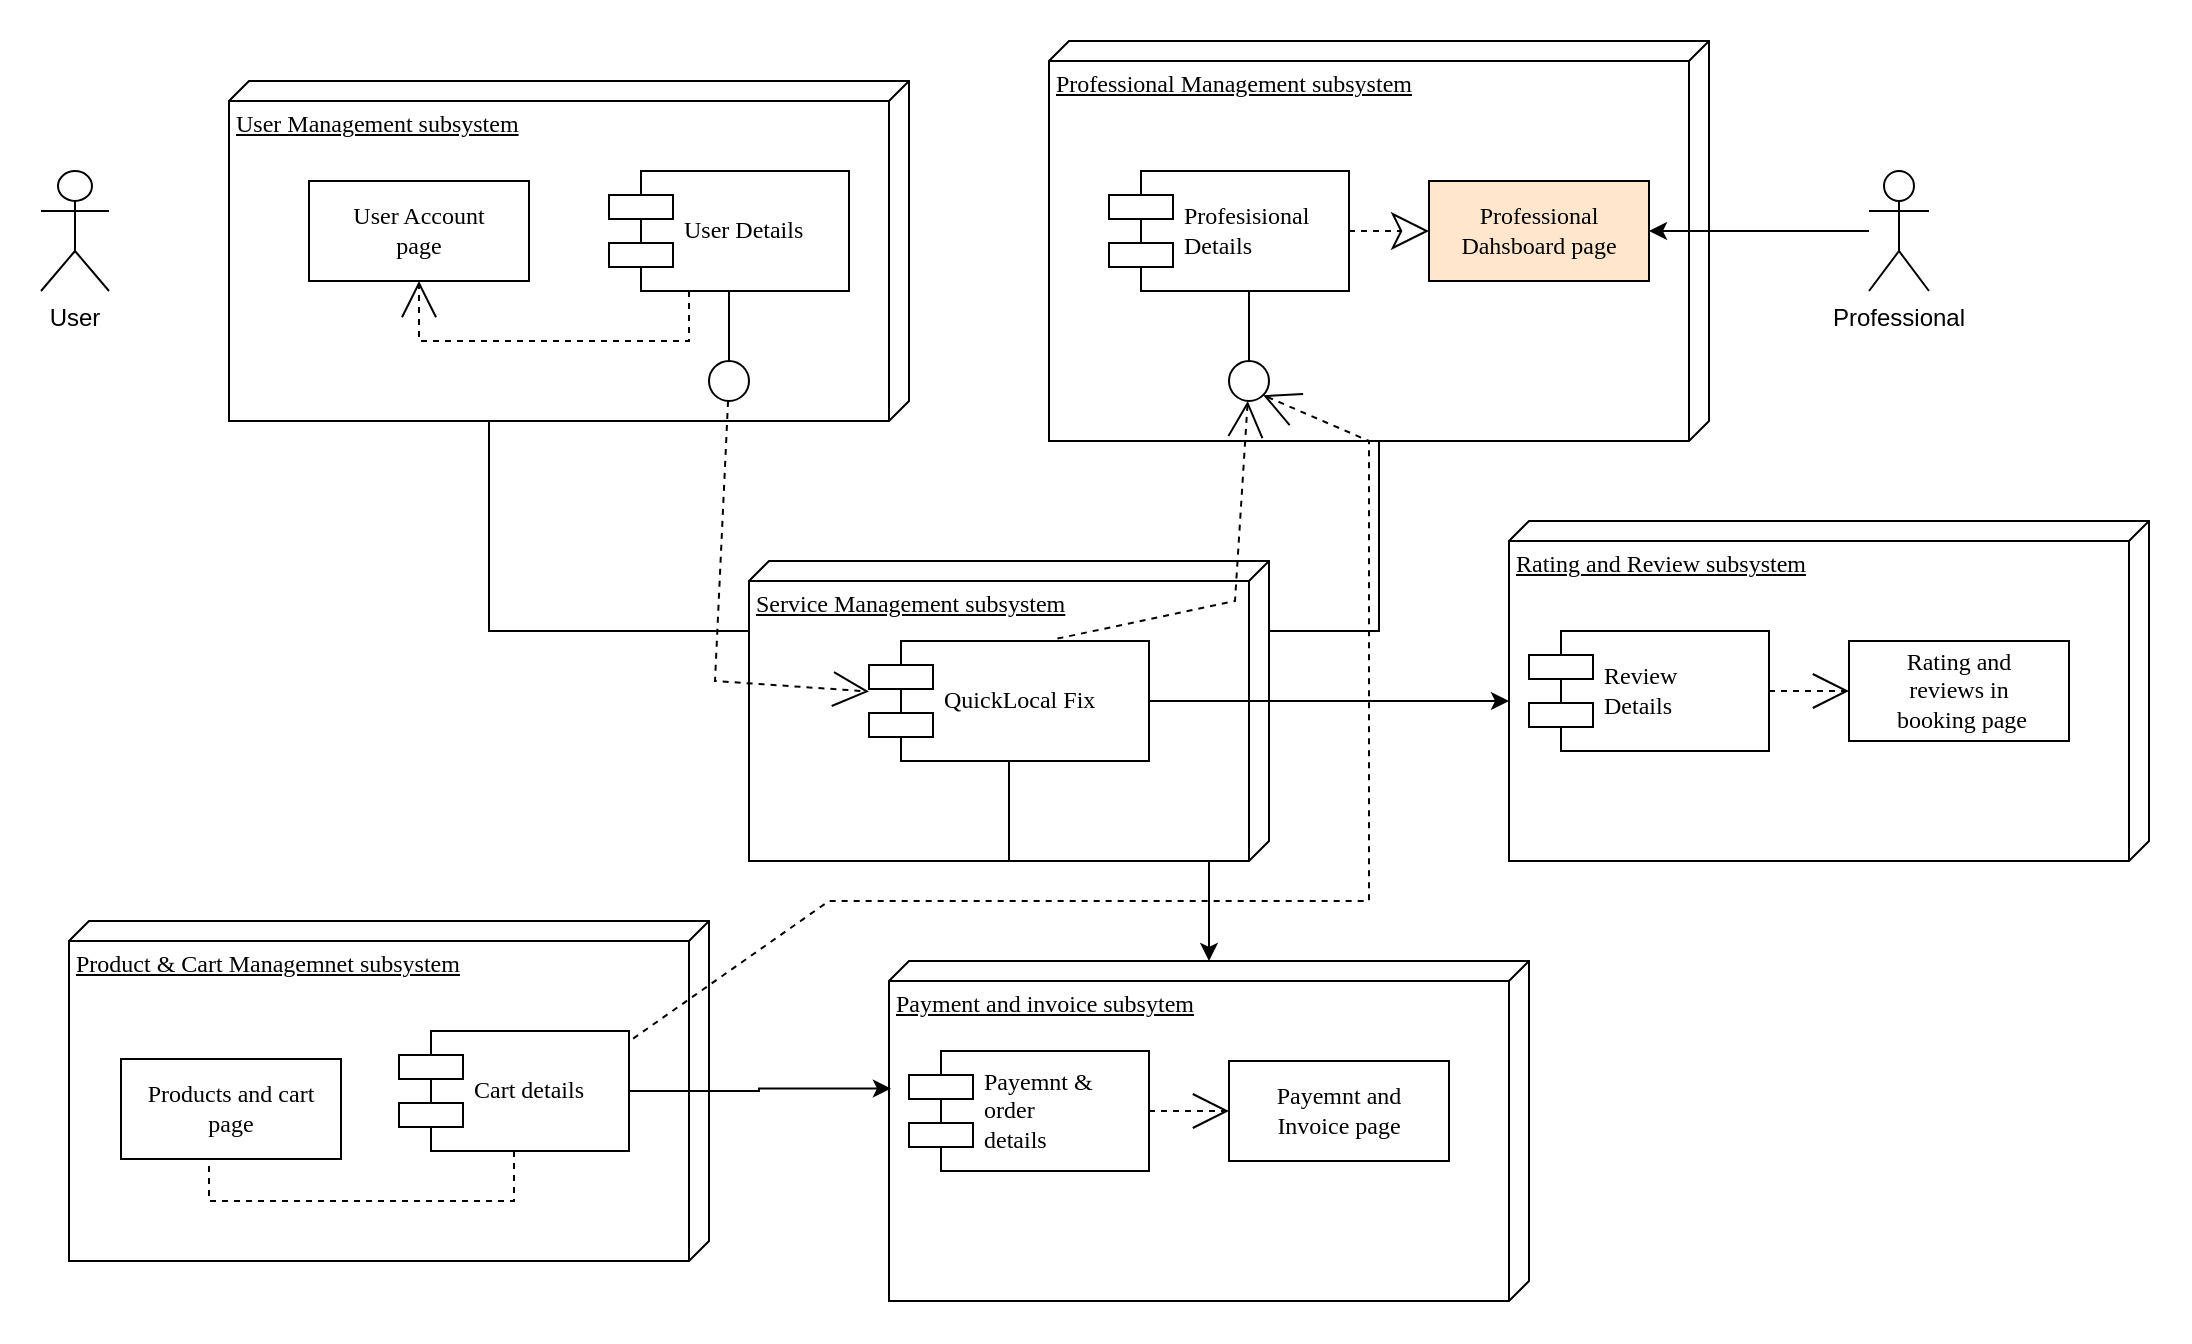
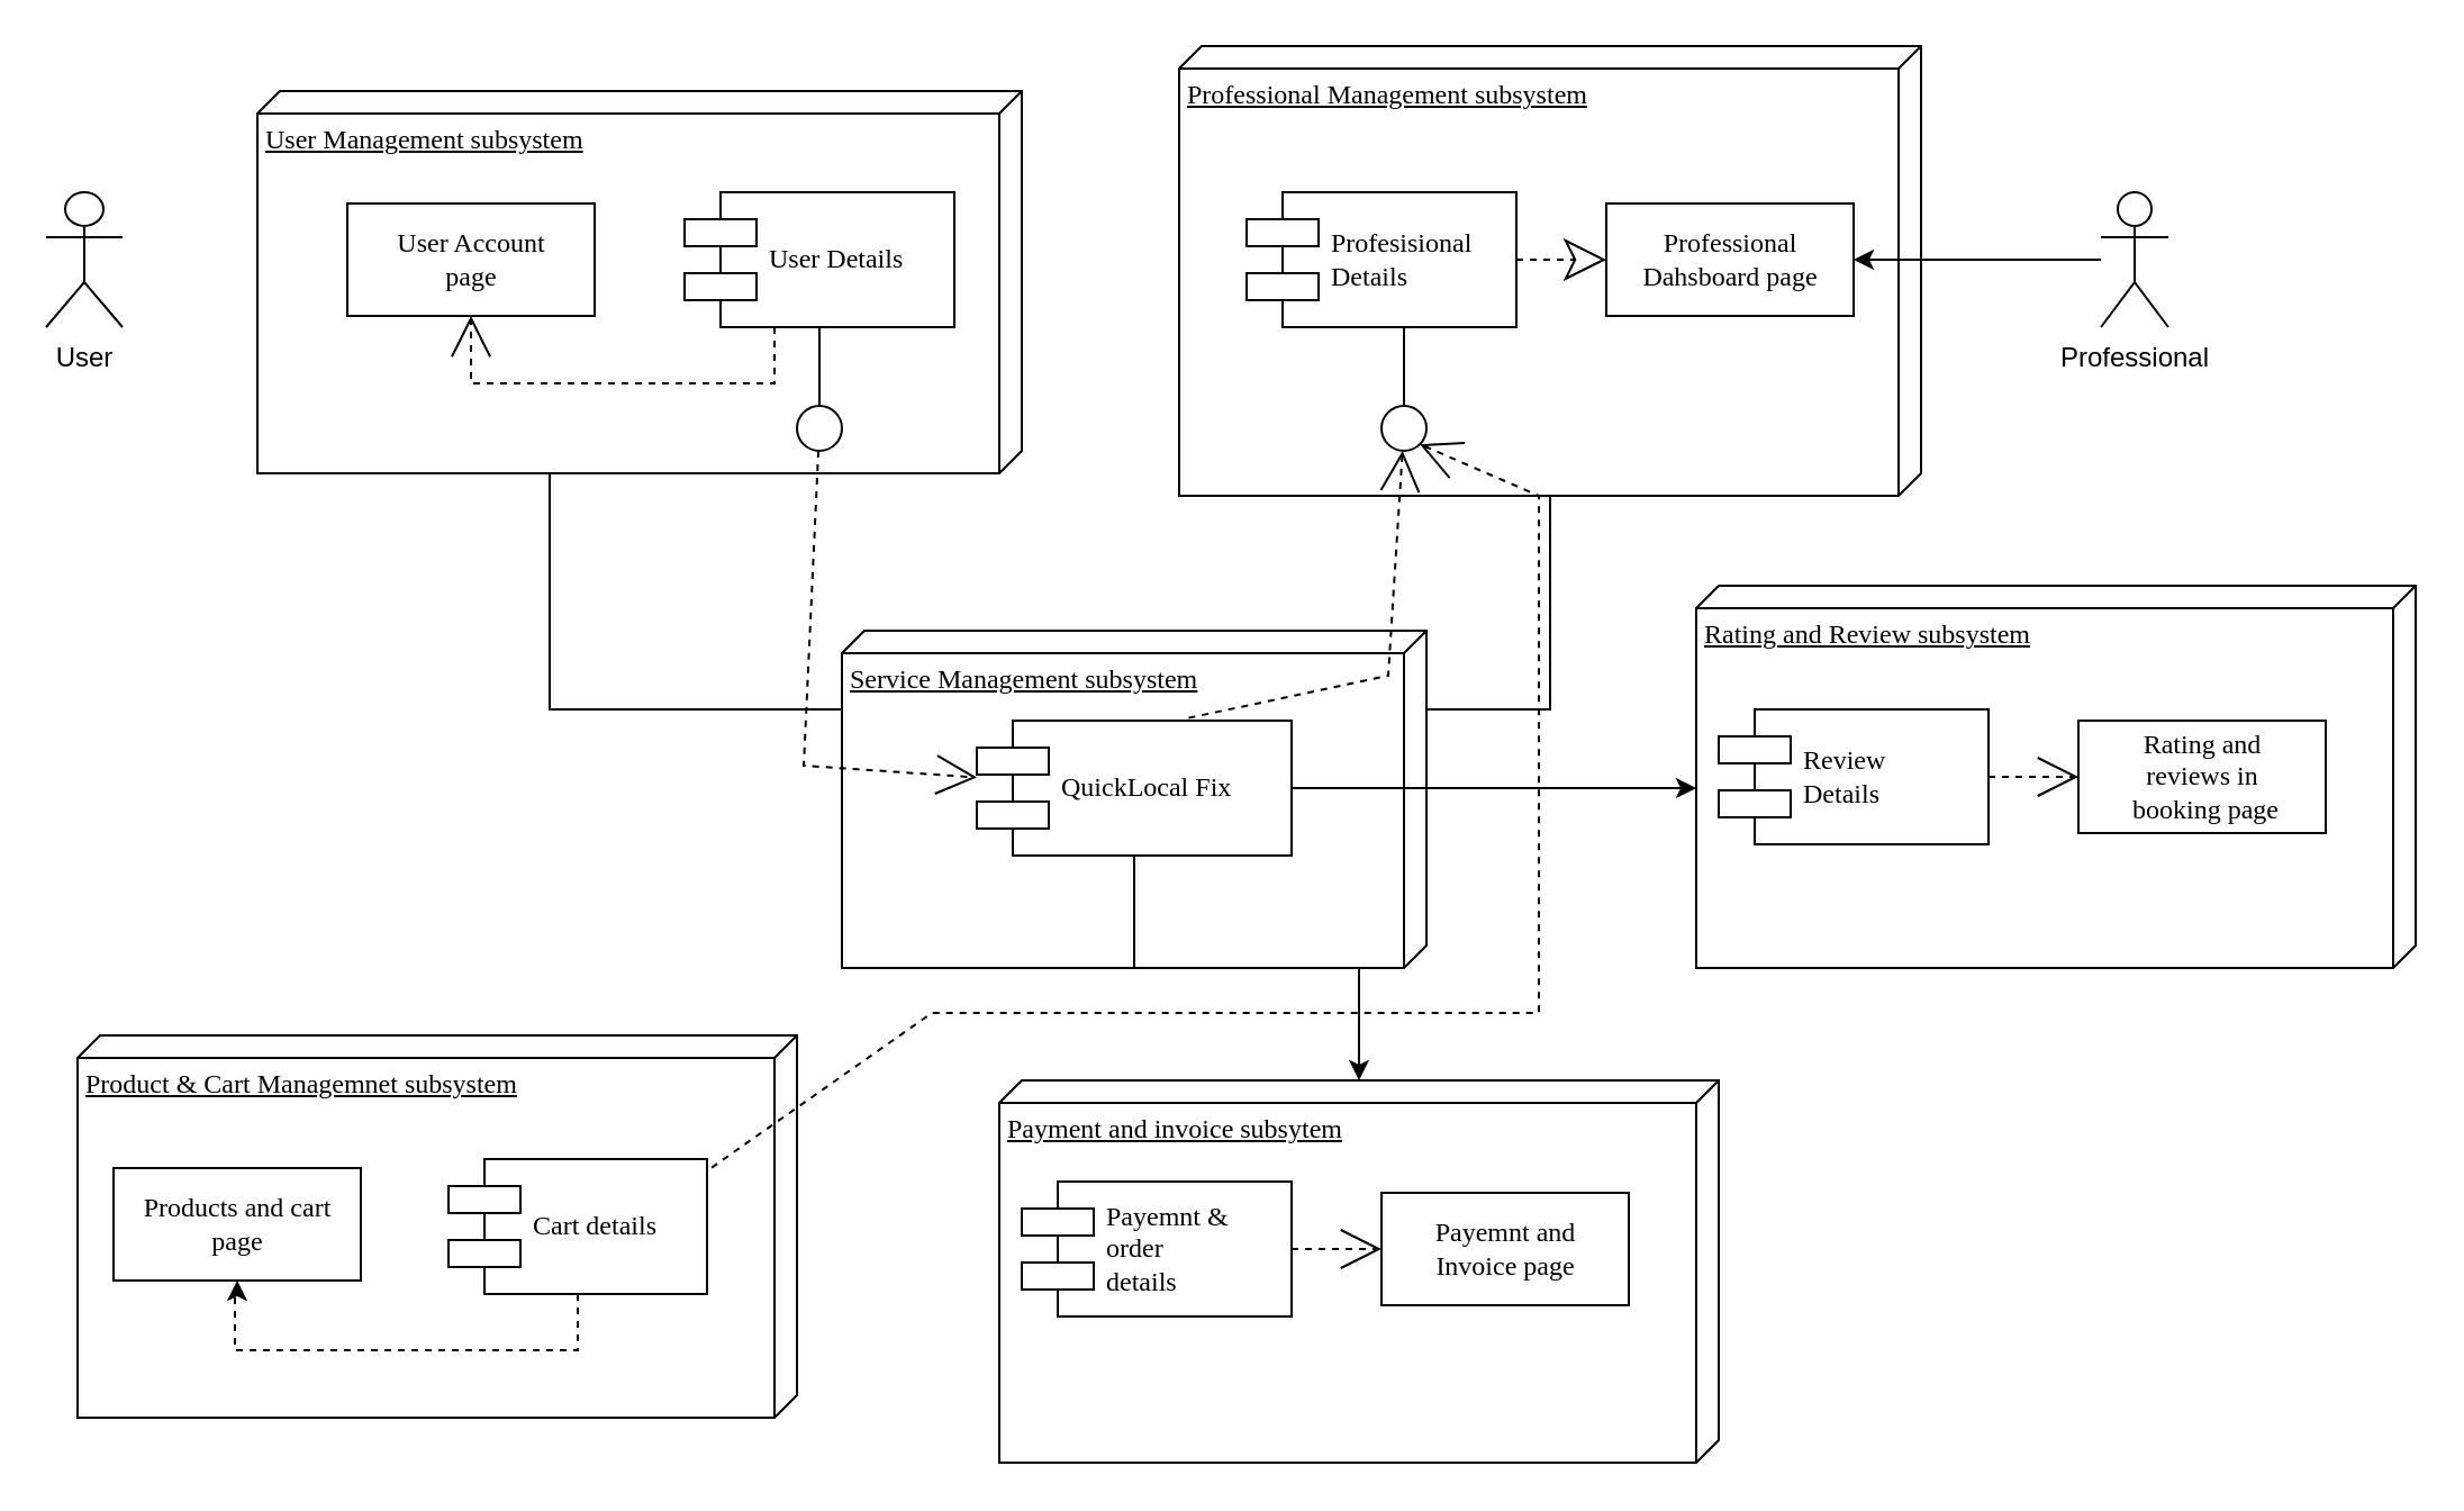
- <mxCell id="9" value="Professional &lt;br&gt;Dahsboard page" style="html=1;rounded=0;shadow=0;comic=0;labelBackgroundColor=none;strokeWidth=1;fontFamily=Verdana;fontSize=12;align=center;fillColor=#ffe6cc;" parent="1" vertex="1"><mxGeometry x="714" y="90" width="110" height="50" as="geometry" /></mxCell>
+ <mxCell id="9" value="Professional &lt;br&gt;Dahsboard page" style="html=1;rounded=0;shadow=0;comic=0;labelBackgroundColor=none;strokeWidth=1;fontFamily=Verdana;fontSize=12;align=center;" parent="1" vertex="1"><mxGeometry x="714" y="90" width="110" height="50" as="geometry" /></mxCell>
- <mxCell id="35" style="edgeStyle=orthogonalEdgeStyle;rounded=0;orthogonalLoop=1;jettySize=auto;html=1;exitX=1;exitY=0.5;exitDx=0;exitDy=0;entryX=0.375;entryY=0.997;entryDx=0;entryDy=0;entryPerimeter=0;" edge="1" parent="1" source="23" target="31"><mxGeometry relative="1" as="geometry"><Array as="points"><mxPoint x="379" y="545" /><mxPoint x="379" y="544" /></Array></mxGeometry></mxCell>
- <mxCell id="25" value="Products and cart&lt;br&gt;page" style="html=1;rounded=0;shadow=0;comic=0;labelBackgroundColor=none;strokeWidth=1;fontFamily=Verdana;fontSize=12;align=center;" vertex="1" parent="1"><mxGeometry x="60" y="529" width="110" height="50" as="geometry" /></mxCell>
+ <mxCell id="25" value="Products and cart&lt;br&gt;page" style="html=1;rounded=0;shadow=0;comic=0;labelBackgroundColor=none;strokeWidth=1;fontFamily=Verdana;fontSize=12;align=center;" vertex="1" parent="1"><mxGeometry x="50" y="519" width="110" height="50" as="geometry" /></mxCell>
